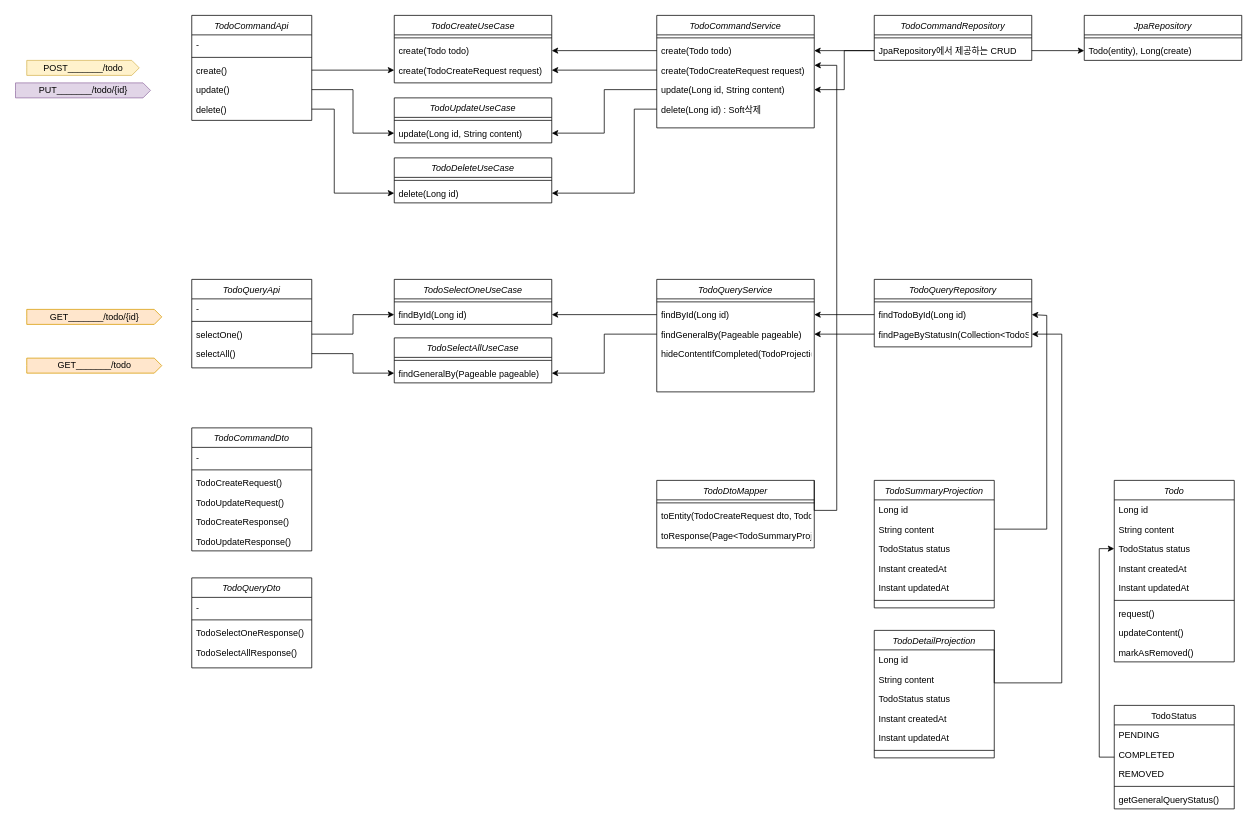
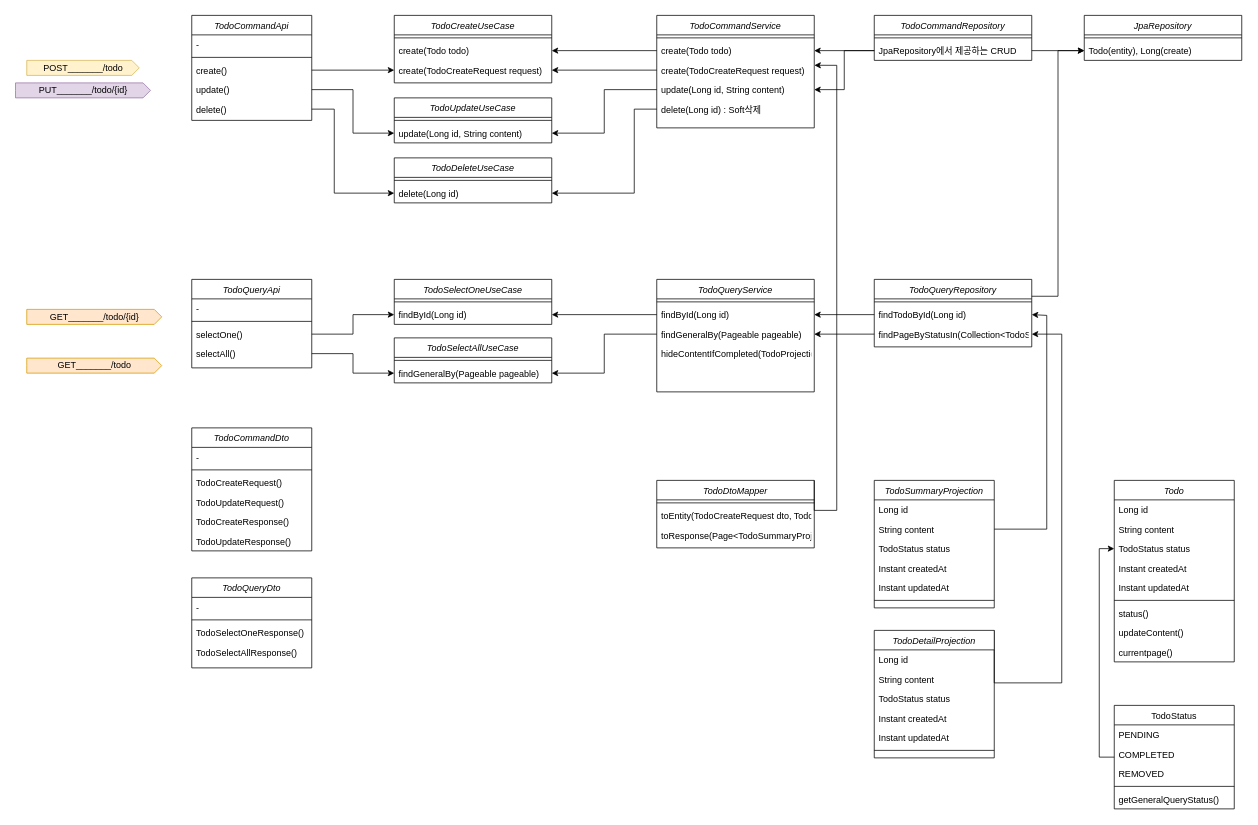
+ <mxCell id="81" style="edgeStyle=orthogonalEdgeStyle;rounded=0;orthogonalLoop=1;jettySize=auto;html=1;entryX=0;entryY=0.5;entryDx=0;entryDy=0;exitX=1;exitY=0.25;exitDx=0;exitDy=0;" edge="1" parent="1" source="76" target="73"><mxGeometry relative="1" as="geometry" /></mxCell>
- <mxCell id="22" value="request()" style="text;align=left;verticalAlign=top;spacingLeft=4;spacingRight=4;overflow=hidden;rotatable=0;points=[[0,0.5],[1,0.5]];portConstraint=eastwest;" vertex="1" parent="15"><mxGeometry y="164" width="160" height="26" as="geometry" /></mxCell>
+ <mxCell id="22" value="status()" style="text;align=left;verticalAlign=top;spacingLeft=4;spacingRight=4;overflow=hidden;rotatable=0;points=[[0,0.5],[1,0.5]];portConstraint=eastwest;" vertex="1" parent="15"><mxGeometry y="164" width="160" height="26" as="geometry" /></mxCell>
- <mxCell id="24" value="markAsRemoved()" style="text;align=left;verticalAlign=top;spacingLeft=4;spacingRight=4;overflow=hidden;rotatable=0;points=[[0,0.5],[1,0.5]];portConstraint=eastwest;" vertex="1" parent="15"><mxGeometry y="216" width="160" height="26" as="geometry" /></mxCell>
+ <mxCell id="24" value="currentpage()" style="text;align=left;verticalAlign=top;spacingLeft=4;spacingRight=4;overflow=hidden;rotatable=0;points=[[0,0.5],[1,0.5]];portConstraint=eastwest;" vertex="1" parent="15"><mxGeometry y="216" width="160" height="26" as="geometry" /></mxCell>
